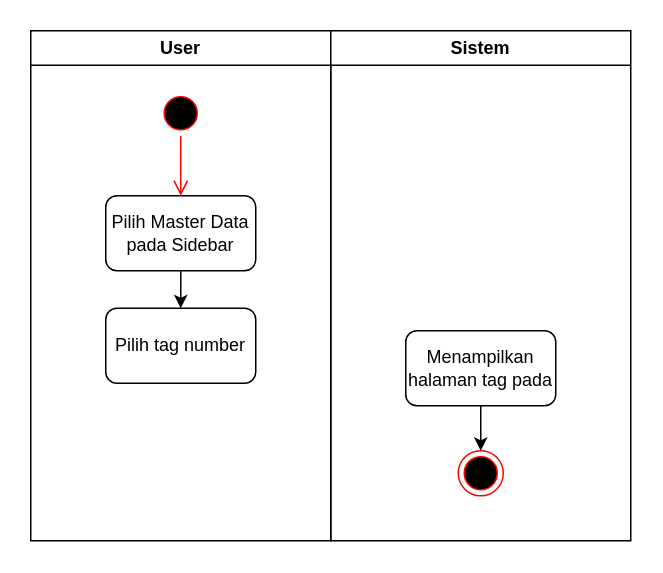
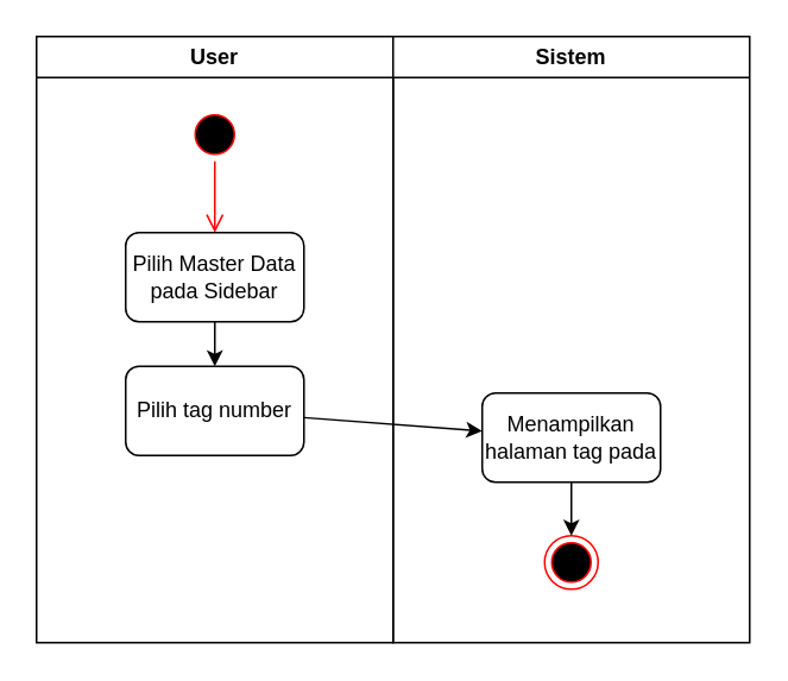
+ <mxCell id="12" value="" style="edgeStyle=none;html=1;" parent="1" source="7" target="11" edge="1"><mxGeometry relative="1" as="geometry" /></mxCell>
